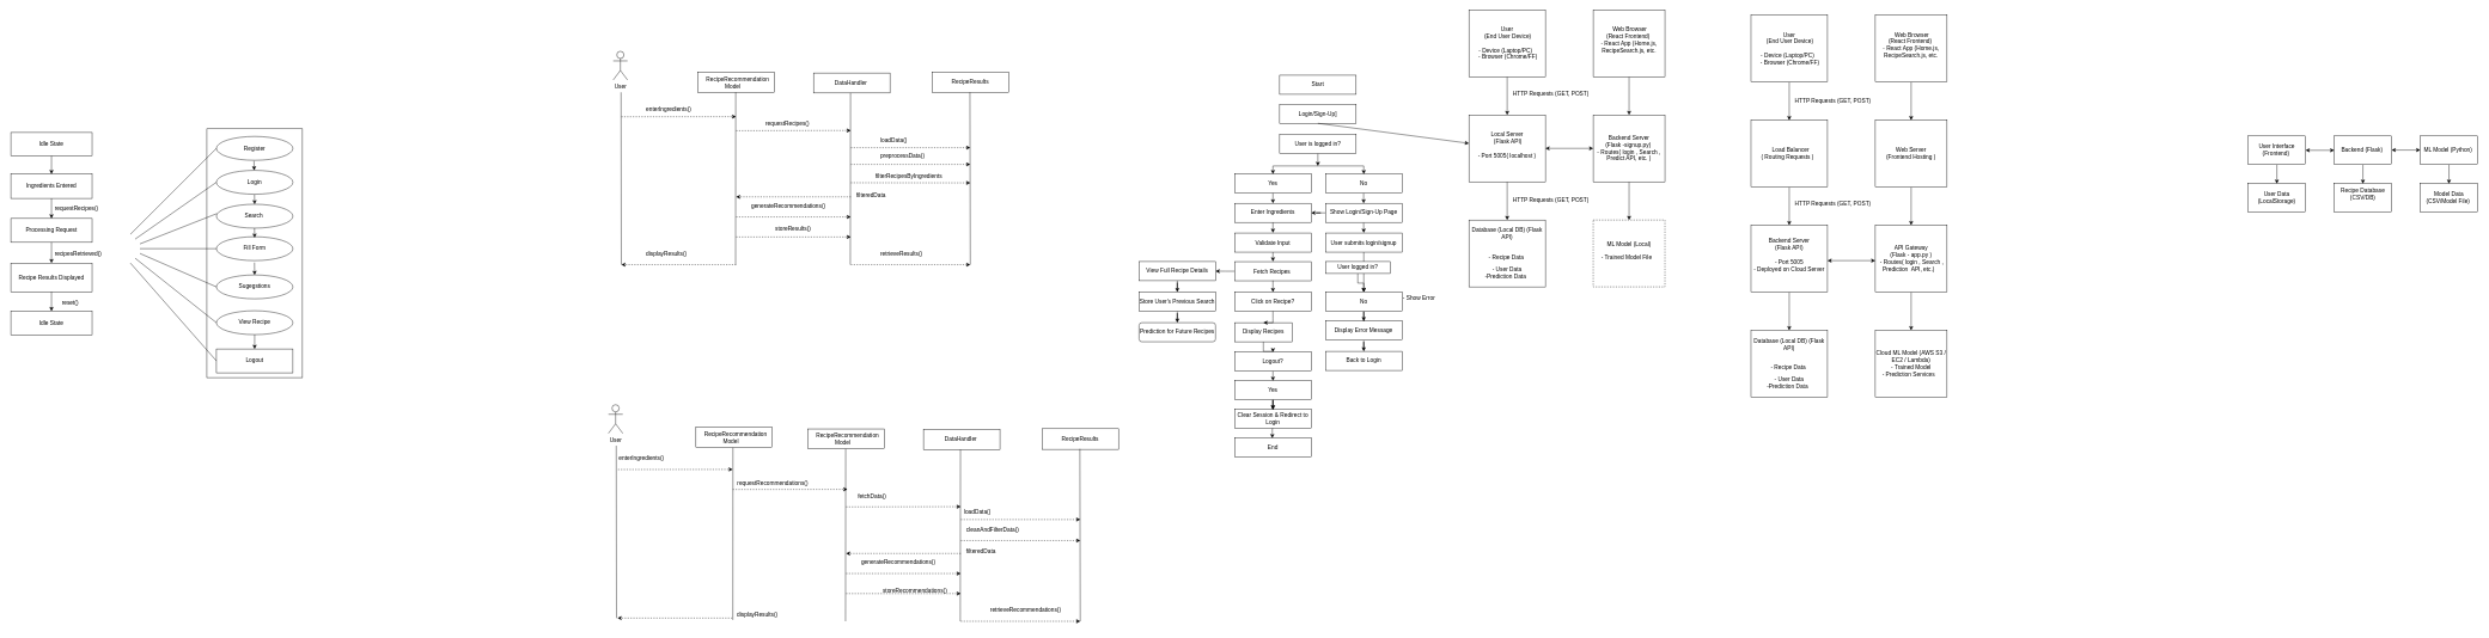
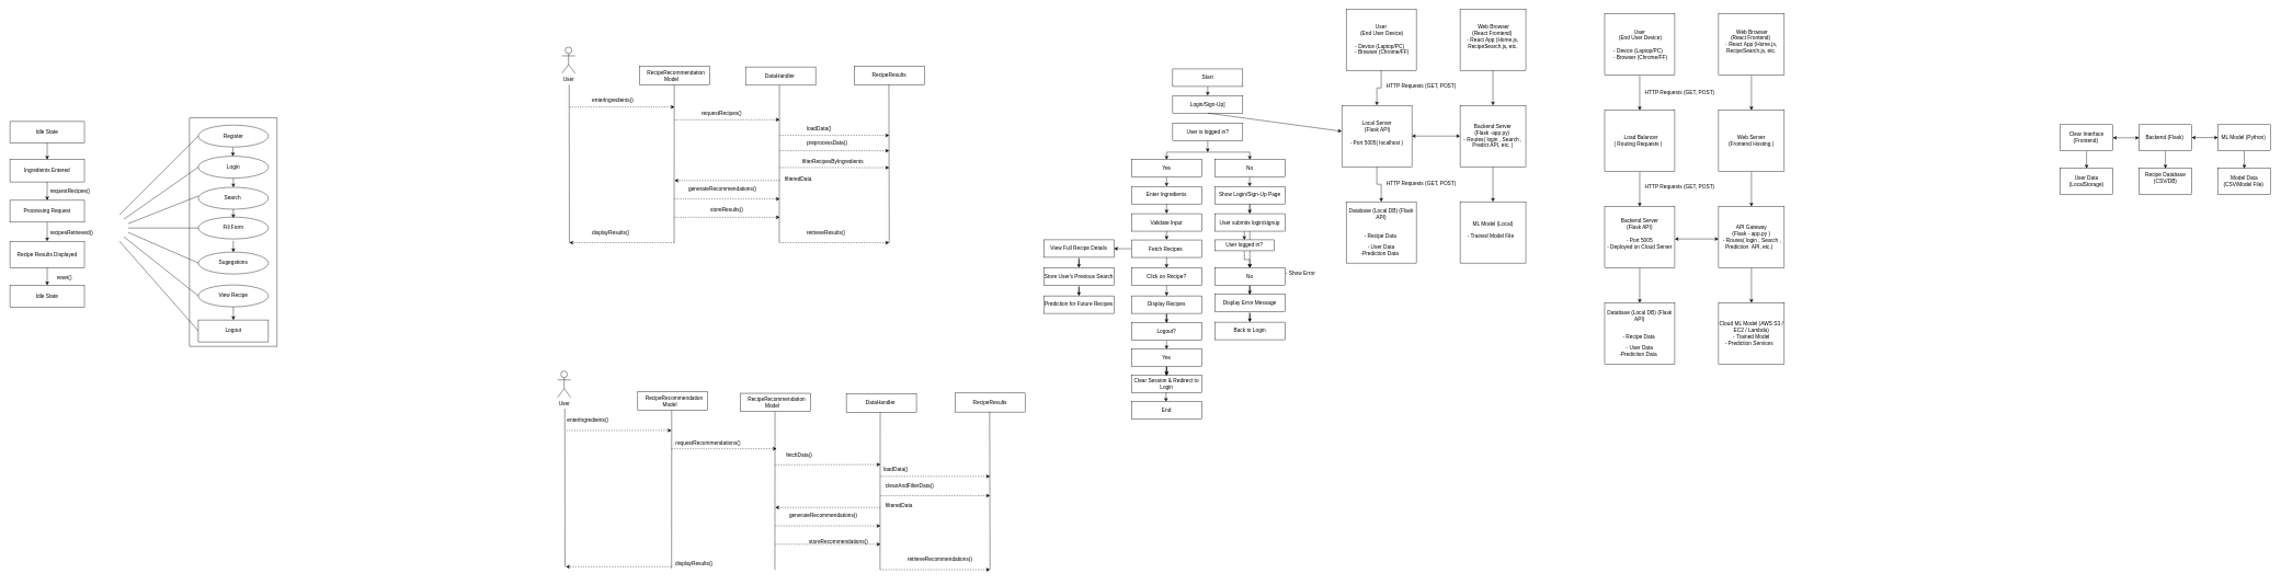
+ <mxCell id="96" value="" style="endArrow=classic;html=1;rounded=0;exitX=0.5;exitY=1;exitDx=0;exitDy=0;entryX=0.5;entryY=0;entryDx=0;entryDy=0;" parent="1" source="62" target="63" edge="1"><mxGeometry width="50" height="50" relative="1" as="geometry"><mxPoint x="2830" y="257" as="sourcePoint" /><mxPoint x="2870" y="287" as="targetPoint" /></mxGeometry></mxCell>
- <mxCell id="117" value="&lt;div&gt;&lt;span class=&quot;hljs-keyword&quot;&gt;&lt;span class=&quot;hljs-keyword&quot;&gt;Local&lt;/span&gt; Server&lt;/span&gt;&lt;/div&gt;&lt;div&gt;&lt;span class=&quot;hljs-keyword&quot;&gt;&amp;nbsp;(Flask API)&lt;/span&gt;&lt;/div&gt;&lt;div&gt;&lt;span class=&quot;hljs-keyword&quot;&gt;&lt;br&gt;&lt;/span&gt;&lt;/div&gt;&lt;div&gt;&lt;span class=&quot;hljs-keyword&quot;&gt;&lt;span class=&quot;hljs-operator&quot;&gt;-&lt;/span&gt;&amp;nbsp;Port 5005( localhost )&lt;/span&gt;&lt;/div&gt;&lt;div&gt;&lt;span style=&quot;background-color: initial;&quot;&gt;&amp;nbsp;&lt;/span&gt;&lt;/div&gt;" style="rounded=0;whiteSpace=wrap;html=1;" parent="1" vertex="1"><mxGeometry x="3070" y="240.25" width="160" height="140" as="geometry" /></mxCell>
+ <mxCell id="117" value="&lt;div&gt;&lt;span class=&quot;hljs-keyword&quot;&gt;&lt;span class=&quot;hljs-keyword&quot;&gt;Local&lt;/span&gt; Server&lt;/span&gt;&lt;/div&gt;&lt;div&gt;&lt;span class=&quot;hljs-keyword&quot;&gt;&amp;nbsp;(Flask API)&lt;/span&gt;&lt;/div&gt;&lt;div&gt;&lt;span class=&quot;hljs-keyword&quot;&gt;&lt;br&gt;&lt;/span&gt;&lt;/div&gt;&lt;div&gt;&lt;span class=&quot;hljs-keyword&quot;&gt;&lt;span class=&quot;hljs-operator&quot;&gt;-&lt;/span&gt;&amp;nbsp;Port 5005( localhost )&lt;/span&gt;&lt;/div&gt;&lt;div&gt;&lt;span style=&quot;background-color: initial;&quot;&gt;&amp;nbsp;&lt;/span&gt;&lt;/div&gt;" style="rounded=0;whiteSpace=wrap;html=1;" parent="1" vertex="1"><mxGeometry x="3060" y="240.25" width="160" height="140" as="geometry" /></mxCell>
- <mxCell id="119" value="&lt;div&gt;Backend Server&lt;/div&gt;&lt;div&gt;(Flask -signup.py)&amp;nbsp;&lt;br&gt;&lt;span style=&quot;forced-color-adjust: none; color: rgb(0, 0, 0); font-family: Helvetica; font-size: 12px; font-style: normal; font-variant-ligatures: normal; font-variant-caps: normal; font-weight: 400; letter-spacing: normal; orphans: 2; text-align: center; text-indent: 0px; text-transform: none; widows: 2; word-spacing: 0px; -webkit-text-stroke-width: 0px; white-space: normal; background-color: rgb(255, 255, 255); text-decoration-thickness: initial; text-decoration-style: initial; text-decoration-color: initial;&quot; class=&quot;hljs-operator&quot;&gt;-&lt;/span&gt;&lt;span style=&quot;color: rgb(0, 0, 0); font-family: Helvetica; font-size: 12px; font-style: normal; font-variant-ligatures: normal; font-variant-caps: normal; font-weight: 400; letter-spacing: normal; orphans: 2; text-align: center; text-indent: 0px; text-transform: none; widows: 2; word-spacing: 0px; -webkit-text-stroke-width: 0px; white-space: normal; background-color: rgb(255, 255, 255); text-decoration-thickness: initial; text-decoration-style: initial; text-decoration-color: initial; display: inline !important; float: none;&quot;&gt;&lt;span&gt;&amp;nbsp;Routes( login , Search , Predict API, etc. )&lt;/span&gt;&lt;/span&gt;&lt;/div&gt;" style="rounded=0;whiteSpace=wrap;html=1;" parent="1" vertex="1"><mxGeometry x="3330" y="240.25" width="150" height="140" as="geometry" /></mxCell>
+ <mxCell id="119" value="&lt;div&gt;Backend Server&lt;/div&gt;&lt;div&gt;(Flask -app.py)&amp;nbsp;&lt;br&gt;&lt;span style=&quot;forced-color-adjust: none; color: rgb(0, 0, 0); font-family: Helvetica; font-size: 12px; font-style: normal; font-variant-ligatures: normal; font-variant-caps: normal; font-weight: 400; letter-spacing: normal; orphans: 2; text-align: center; text-indent: 0px; text-transform: none; widows: 2; word-spacing: 0px; -webkit-text-stroke-width: 0px; white-space: normal; background-color: rgb(255, 255, 255); text-decoration-thickness: initial; text-decoration-style: initial; text-decoration-color: initial;&quot; class=&quot;hljs-operator&quot;&gt;-&lt;/span&gt;&lt;span style=&quot;color: rgb(0, 0, 0); font-family: Helvetica; font-size: 12px; font-style: normal; font-variant-ligatures: normal; font-variant-caps: normal; font-weight: 400; letter-spacing: normal; orphans: 2; text-align: center; text-indent: 0px; text-transform: none; widows: 2; word-spacing: 0px; -webkit-text-stroke-width: 0px; white-space: normal; background-color: rgb(255, 255, 255); text-decoration-thickness: initial; text-decoration-style: initial; text-decoration-color: initial; display: inline !important; float: none;&quot;&gt;&lt;span&gt;&amp;nbsp;Routes( login , Search , Predict API, etc. )&lt;/span&gt;&lt;/span&gt;&lt;/div&gt;" style="rounded=0;whiteSpace=wrap;html=1;" parent="1" vertex="1"><mxGeometry x="3330" y="240.25" width="150" height="140" as="geometry" /></mxCell>
- <mxCell id="144" value="&lt;span class=&quot;hljs-keyword&quot;&gt;User&lt;/span&gt; Interface (Frontend)&amp;nbsp;" style="rounded=0;whiteSpace=wrap;html=1;" parent="1" vertex="1"><mxGeometry x="4700" y="284.25" width="120" height="60" as="geometry" /></mxCell>
+ <mxCell id="144" value="&lt;span class=&quot;hljs-keyword&quot;&gt;Clear&lt;/span&gt; Interface (Frontend)&amp;nbsp;" style="rounded=0;whiteSpace=wrap;html=1;" parent="1" vertex="1"><mxGeometry x="4700" y="284.25" width="120" height="60" as="geometry" /></mxCell>
- <mxCell id="71" value="" style="edgeStyle=orthogonalEdgeStyle;rounded=0;orthogonalLoop=1;jettySize=auto;html=1;" parent="1" source="72" target="73" edge="1"><mxGeometry relative="1" as="geometry" /></mxCell>
+ <mxCell id="71" value="" style="edgeStyle=orthogonalEdgeStyle;rounded=0;orthogonalLoop=1;jettySize=auto;html=1;" parent="1" source="72" target="82" edge="1"><mxGeometry relative="1" as="geometry" /></mxCell>
- <mxCell id="122" value="&lt;div&gt;&lt;span style=&quot;background-color: initial;&quot;&gt;ML Model (Local)&lt;/span&gt;&lt;/div&gt;&lt;div&gt;&lt;p data-pm-slice=&quot;1 1 []&quot;&gt;- Trained Model File&amp;nbsp; &amp;nbsp;&lt;/p&gt;&lt;/div&gt;" style="rounded=0;whiteSpace=wrap;html=1;dashed=1;" parent="1" vertex="1"><mxGeometry x="3330" y="460.25" width="150" height="140" as="geometry" /></mxCell>
+ <mxCell id="122" value="&lt;div&gt;&lt;span style=&quot;background-color: initial;&quot;&gt;ML Model (Local)&lt;/span&gt;&lt;/div&gt;&lt;div&gt;&lt;p data-pm-slice=&quot;1 1 []&quot;&gt;- Trained Model File&amp;nbsp; &amp;nbsp;&lt;/p&gt;&lt;/div&gt;" style="rounded=0;whiteSpace=wrap;html=1;" parent="1" vertex="1"><mxGeometry x="3330" y="460.25" width="150" height="140" as="geometry" /></mxCell>
- <mxCell id="92" value="&lt;span class=&quot;hljs-string&quot;&gt;Prediction&lt;/span&gt; &lt;span class=&quot;hljs-string&quot;&gt;for&lt;/span&gt; &lt;span class=&quot;hljs-string&quot;&gt;Future&lt;/span&gt; &lt;span class=&quot;hljs-string&quot;&gt;Recipes&lt;/span&gt;" style="whiteSpace=wrap;html=1;rounded=1;" parent="1" vertex="1"><mxGeometry x="2380" y="675.25" width="160" height="40" as="geometry" /></mxCell>
+ <mxCell id="92" value="&lt;span class=&quot;hljs-string&quot;&gt;Prediction&lt;/span&gt; &lt;span class=&quot;hljs-string&quot;&gt;for&lt;/span&gt; &lt;span class=&quot;hljs-string&quot;&gt;Future&lt;/span&gt; &lt;span class=&quot;hljs-string&quot;&gt;Recipes&lt;/span&gt;" style="rounded=0;whiteSpace=wrap;html=1;" parent="1" vertex="1"><mxGeometry x="2380" y="675.25" width="160" height="40" as="geometry" /></mxCell>
- <mxCell id="66" value="&lt;span class=&quot;hljs-string&quot;&gt;Display&lt;/span&gt;&amp;nbsp;&lt;span class=&quot;hljs-string&quot;&gt;Recipes&lt;/span&gt;" style="rounded=0;whiteSpace=wrap;html=1;" parent="1" vertex="1"><mxGeometry x="2580" y="675.25" width="120" height="40" as="geometry" /></mxCell>
+ <mxCell id="66" value="&lt;span class=&quot;hljs-string&quot;&gt;Display&lt;/span&gt;&amp;nbsp;&lt;span class=&quot;hljs-string&quot;&gt;Recipes&lt;/span&gt;" style="rounded=0;whiteSpace=wrap;html=1;" parent="1" vertex="1"><mxGeometry x="2580" y="675.25" width="160" height="40" as="geometry" /></mxCell>
